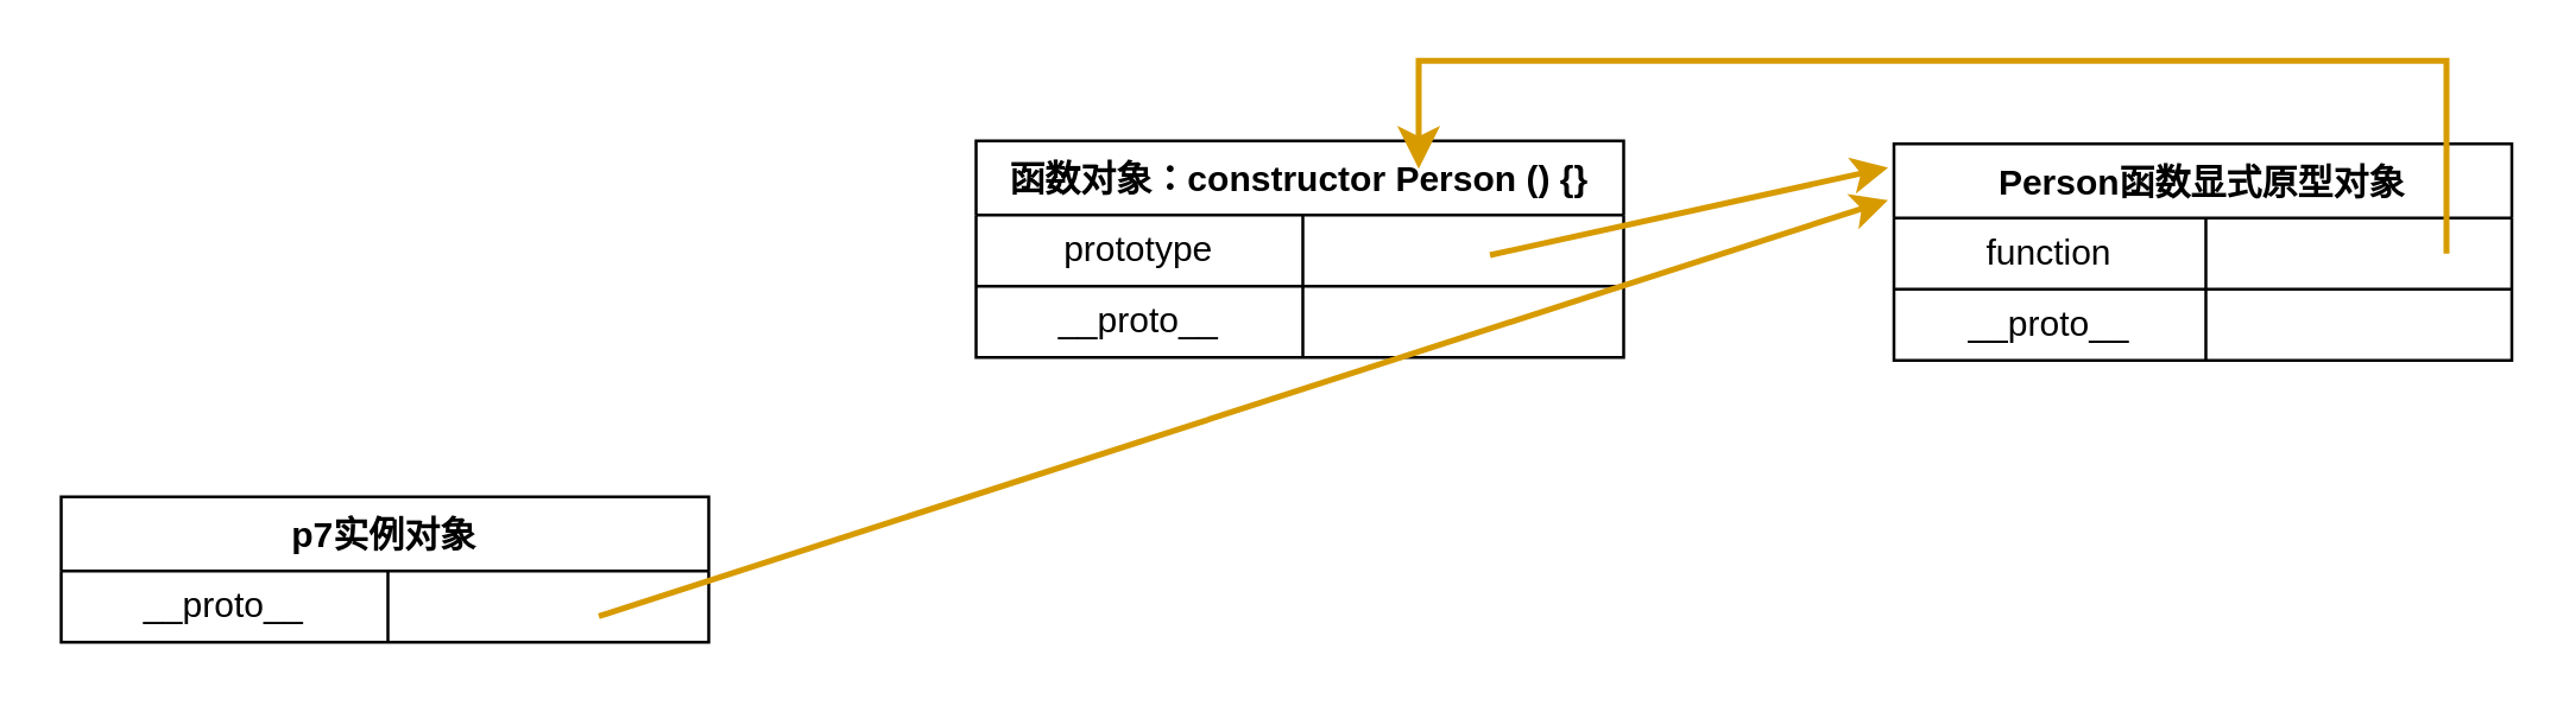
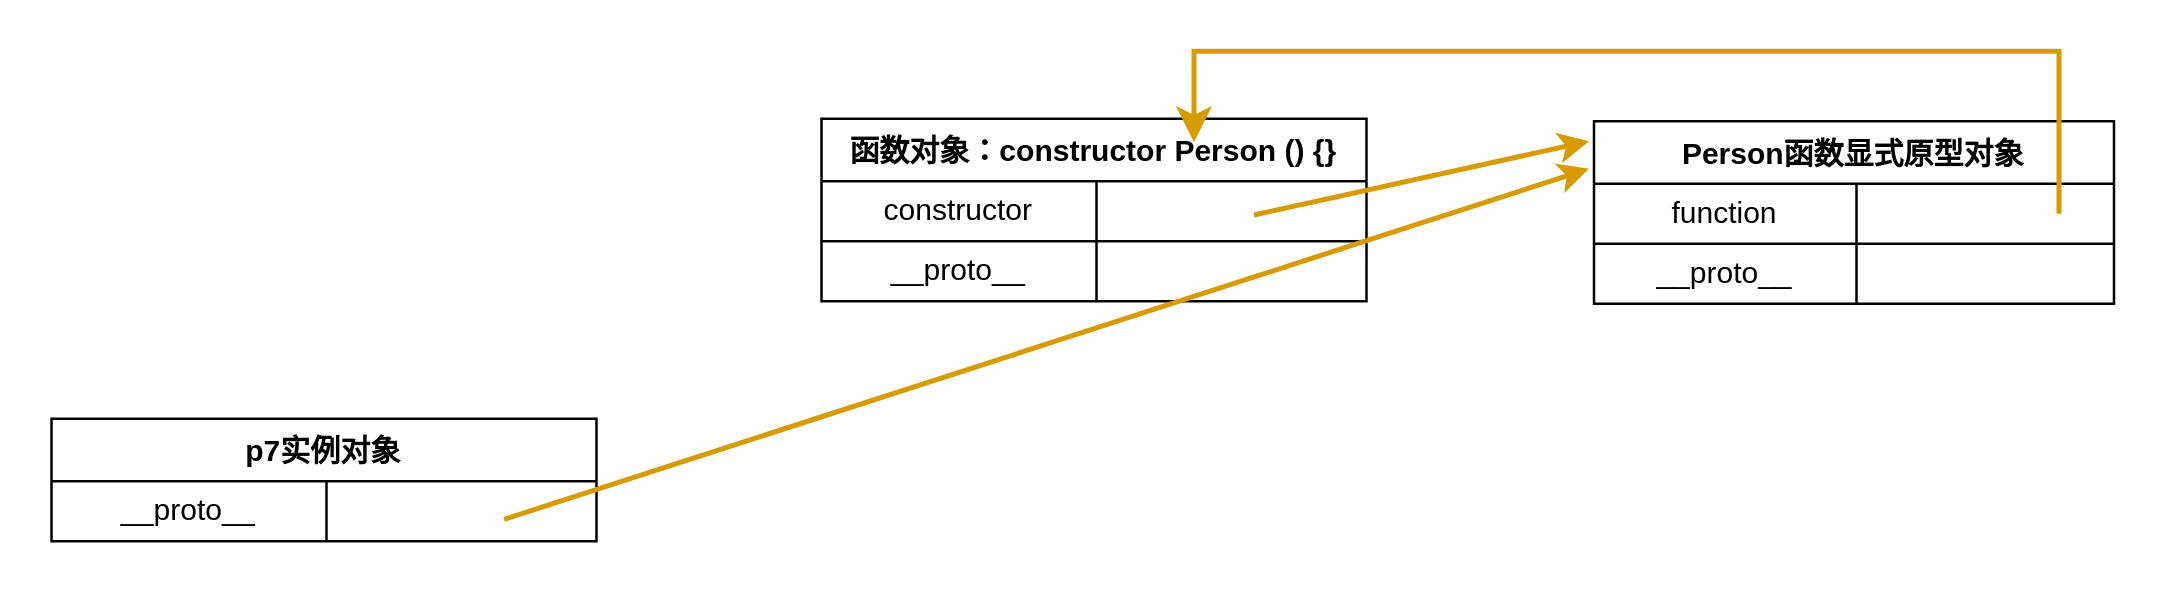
- <mxCell id="4" value="prototype" style="shape=partialRectangle;html=1;whiteSpace=wrap;connectable=0;fillColor=none;top=0;left=0;bottom=0;right=0;overflow=hidden;rounded=0;labelBorderColor=none;sketch=0;strokeColor=#000000;fontColor=#000000;" vertex="1" parent="3"><mxGeometry width="110" height="24" as="geometry"><mxRectangle width="110" height="24" as="alternateBounds" /></mxGeometry></mxCell>
+ <mxCell id="4" value="constructor" style="shape=partialRectangle;html=1;whiteSpace=wrap;connectable=0;fillColor=none;top=0;left=0;bottom=0;right=0;overflow=hidden;rounded=0;labelBorderColor=none;sketch=0;strokeColor=#000000;fontColor=#000000;" vertex="1" parent="3"><mxGeometry width="110" height="24" as="geometry"><mxRectangle width="110" height="24" as="alternateBounds" /></mxGeometry></mxCell>
